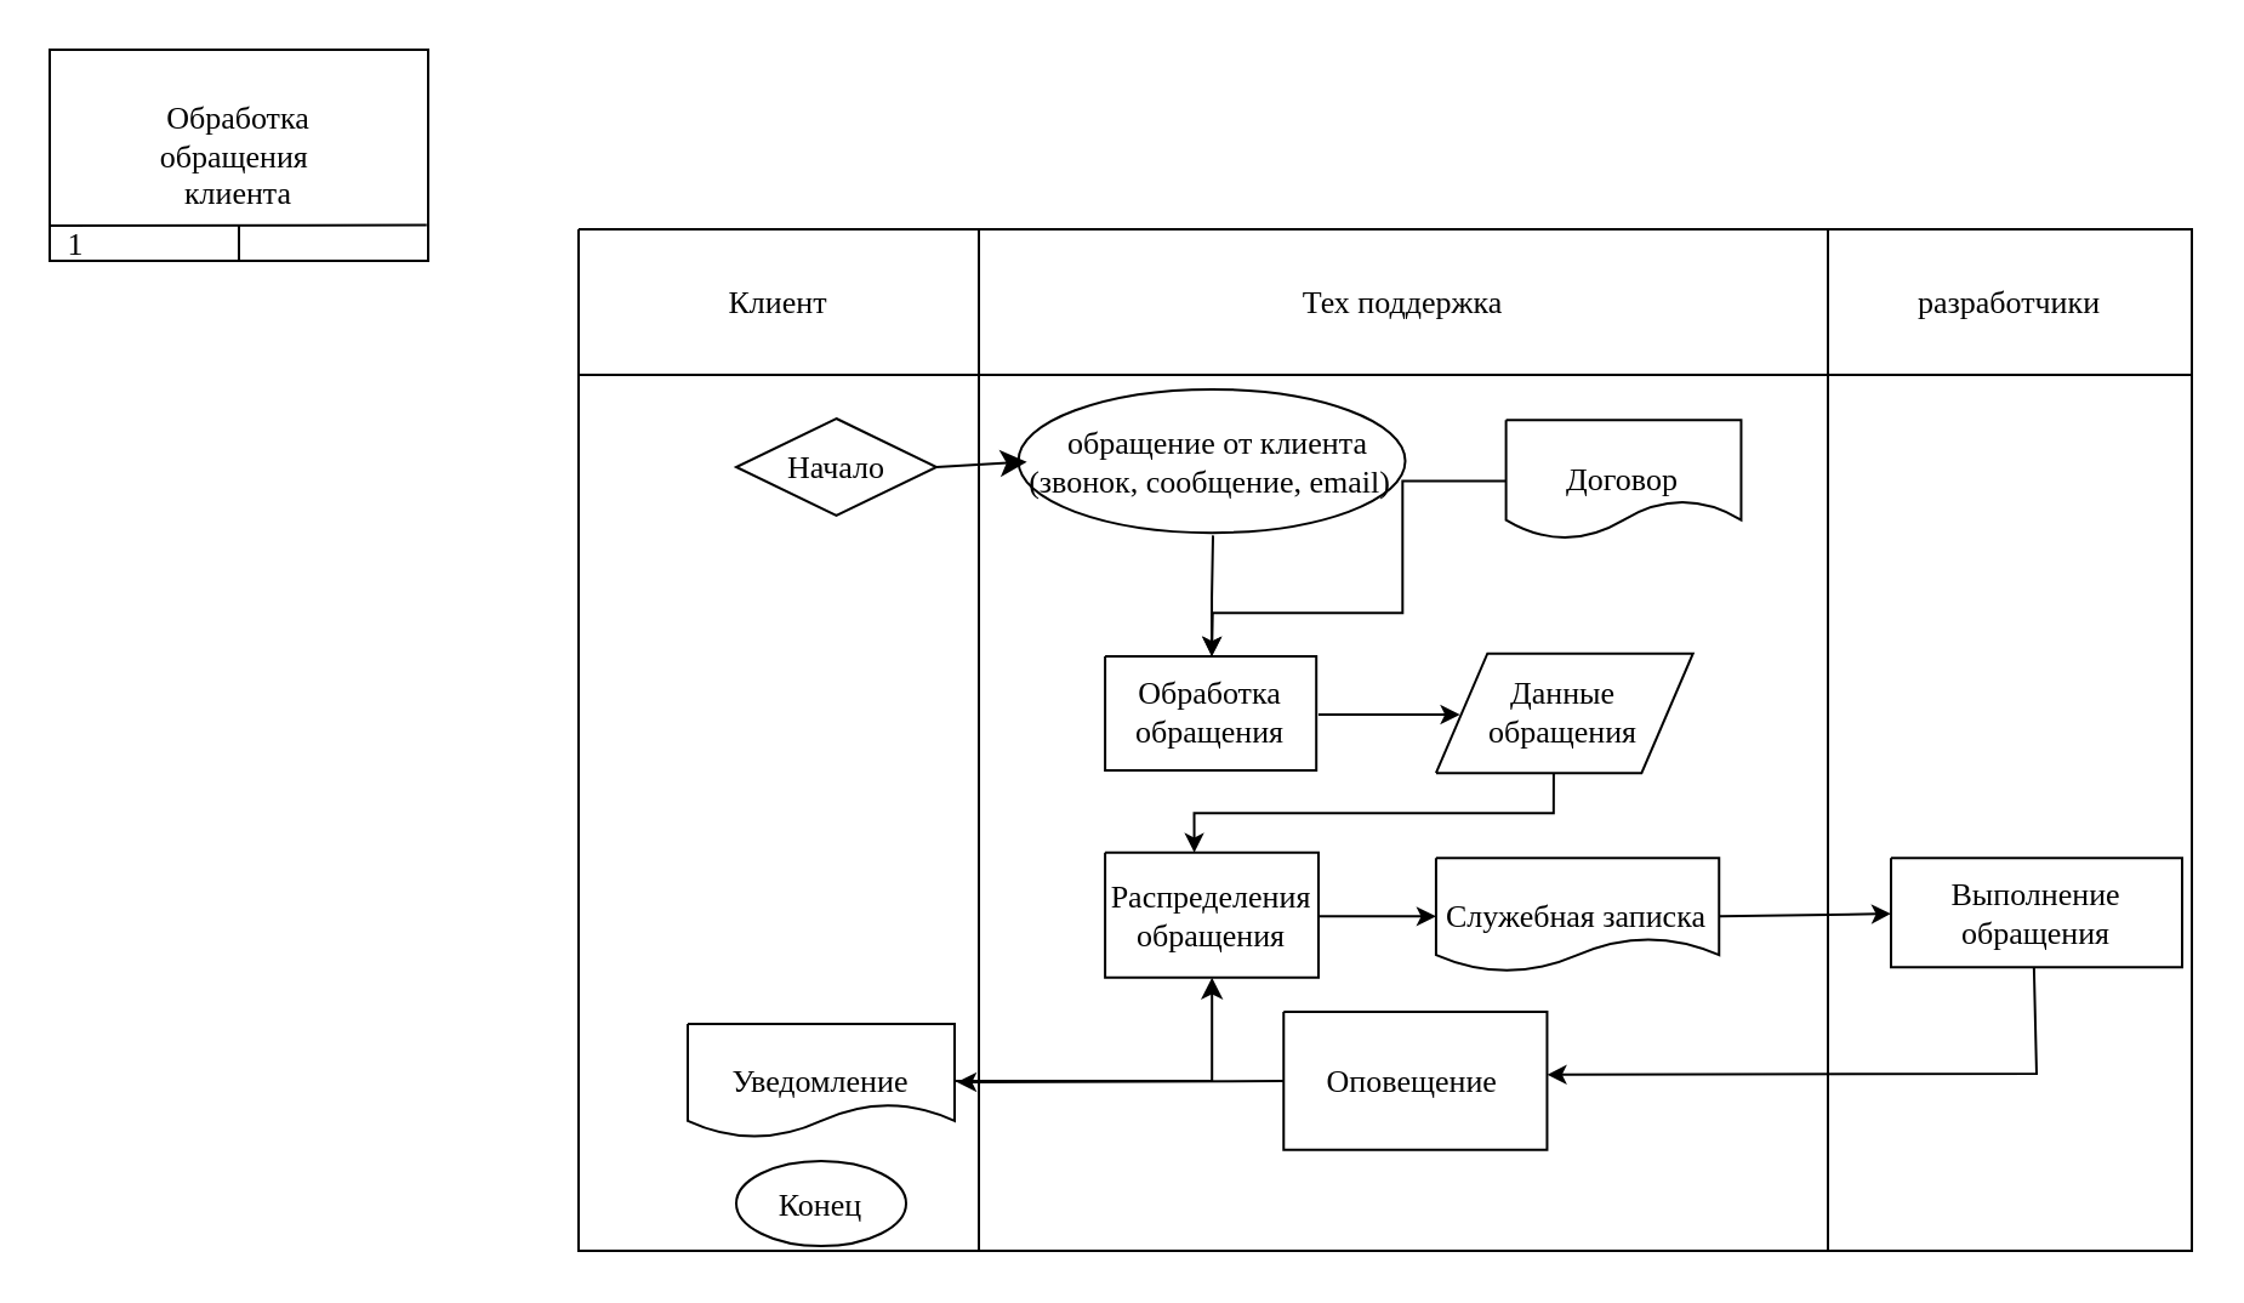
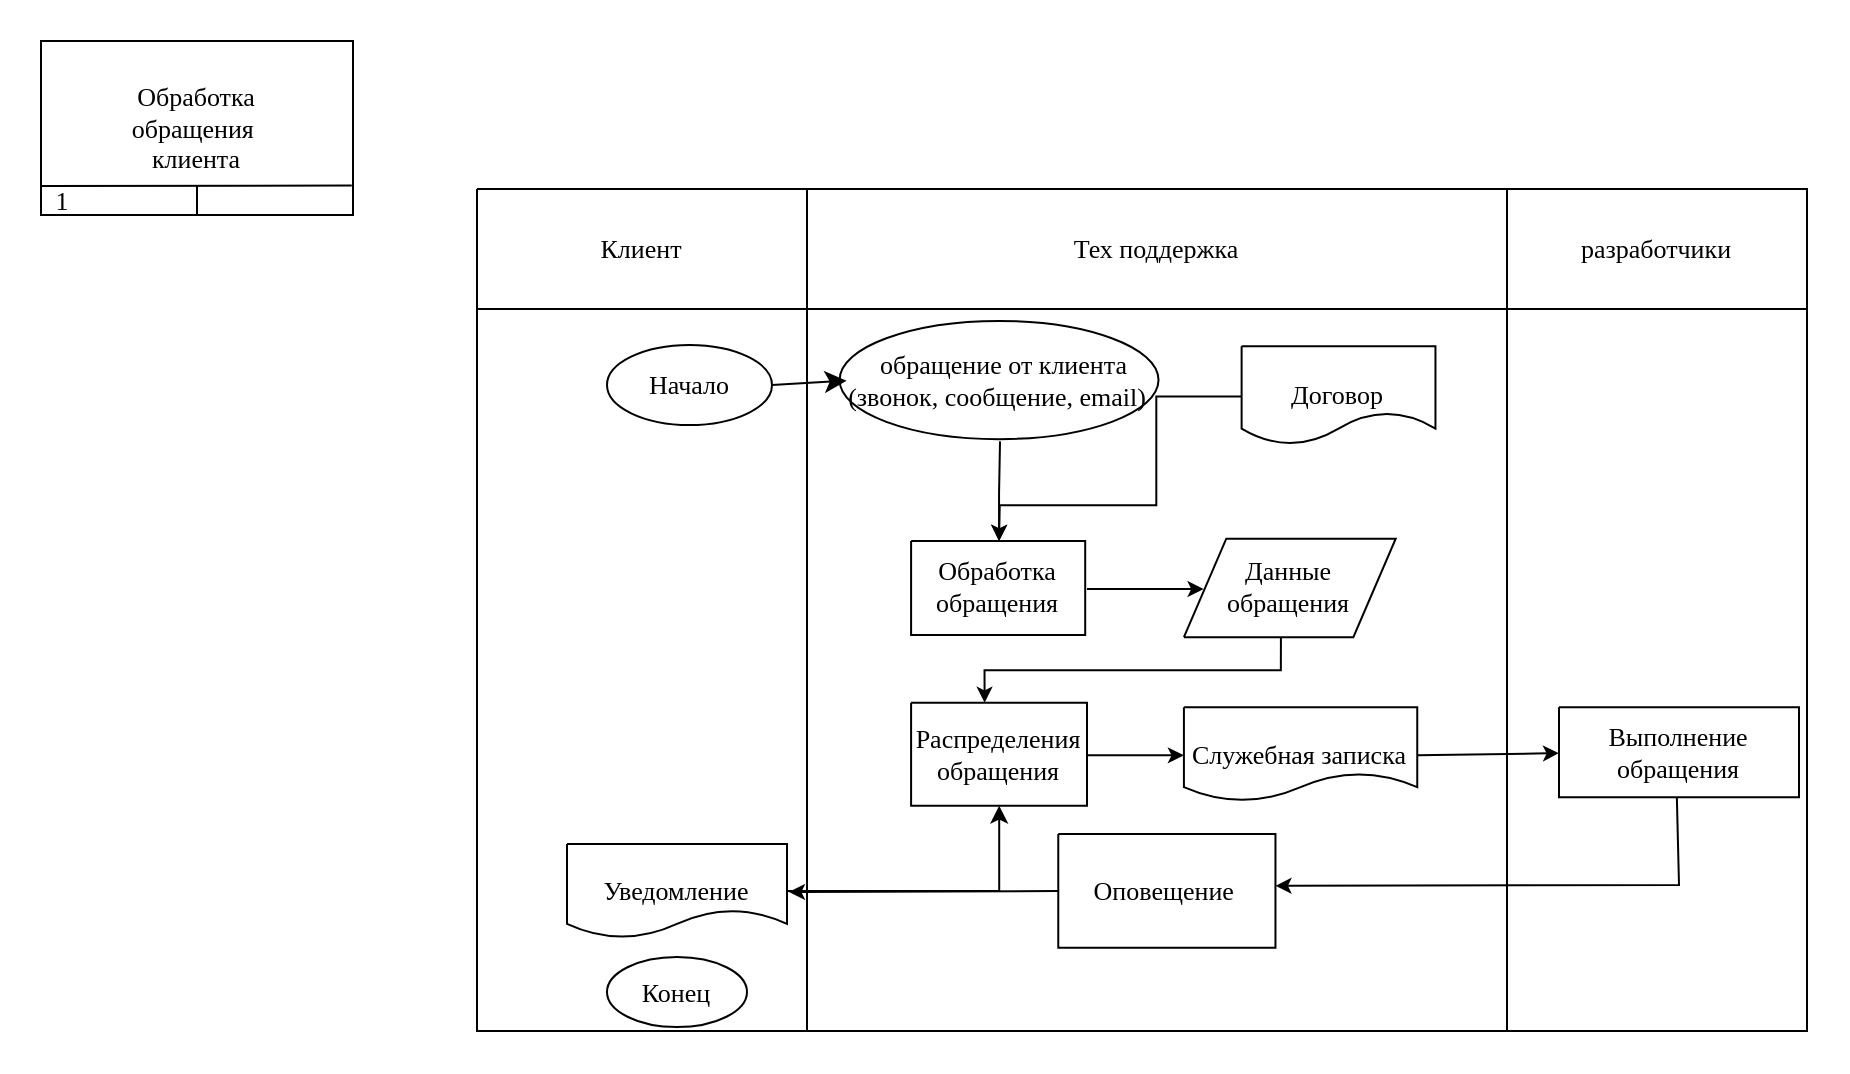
- <mxCell id="33" value="Начало" style="rhombus;whiteSpace=wrap;html=1;fontFamily=Times New Roman;fontSize=13;" parent="1" vertex="1"><mxGeometry x="303" y="172" width="82.5" height="40" as="geometry" /></mxCell>
+ <mxCell id="33" value="Начало" style="ellipse;whiteSpace=wrap;html=1;fontFamily=Times New Roman;fontSize=13;" parent="1" vertex="1"><mxGeometry x="303" y="172" width="82.5" height="40" as="geometry" /></mxCell>
